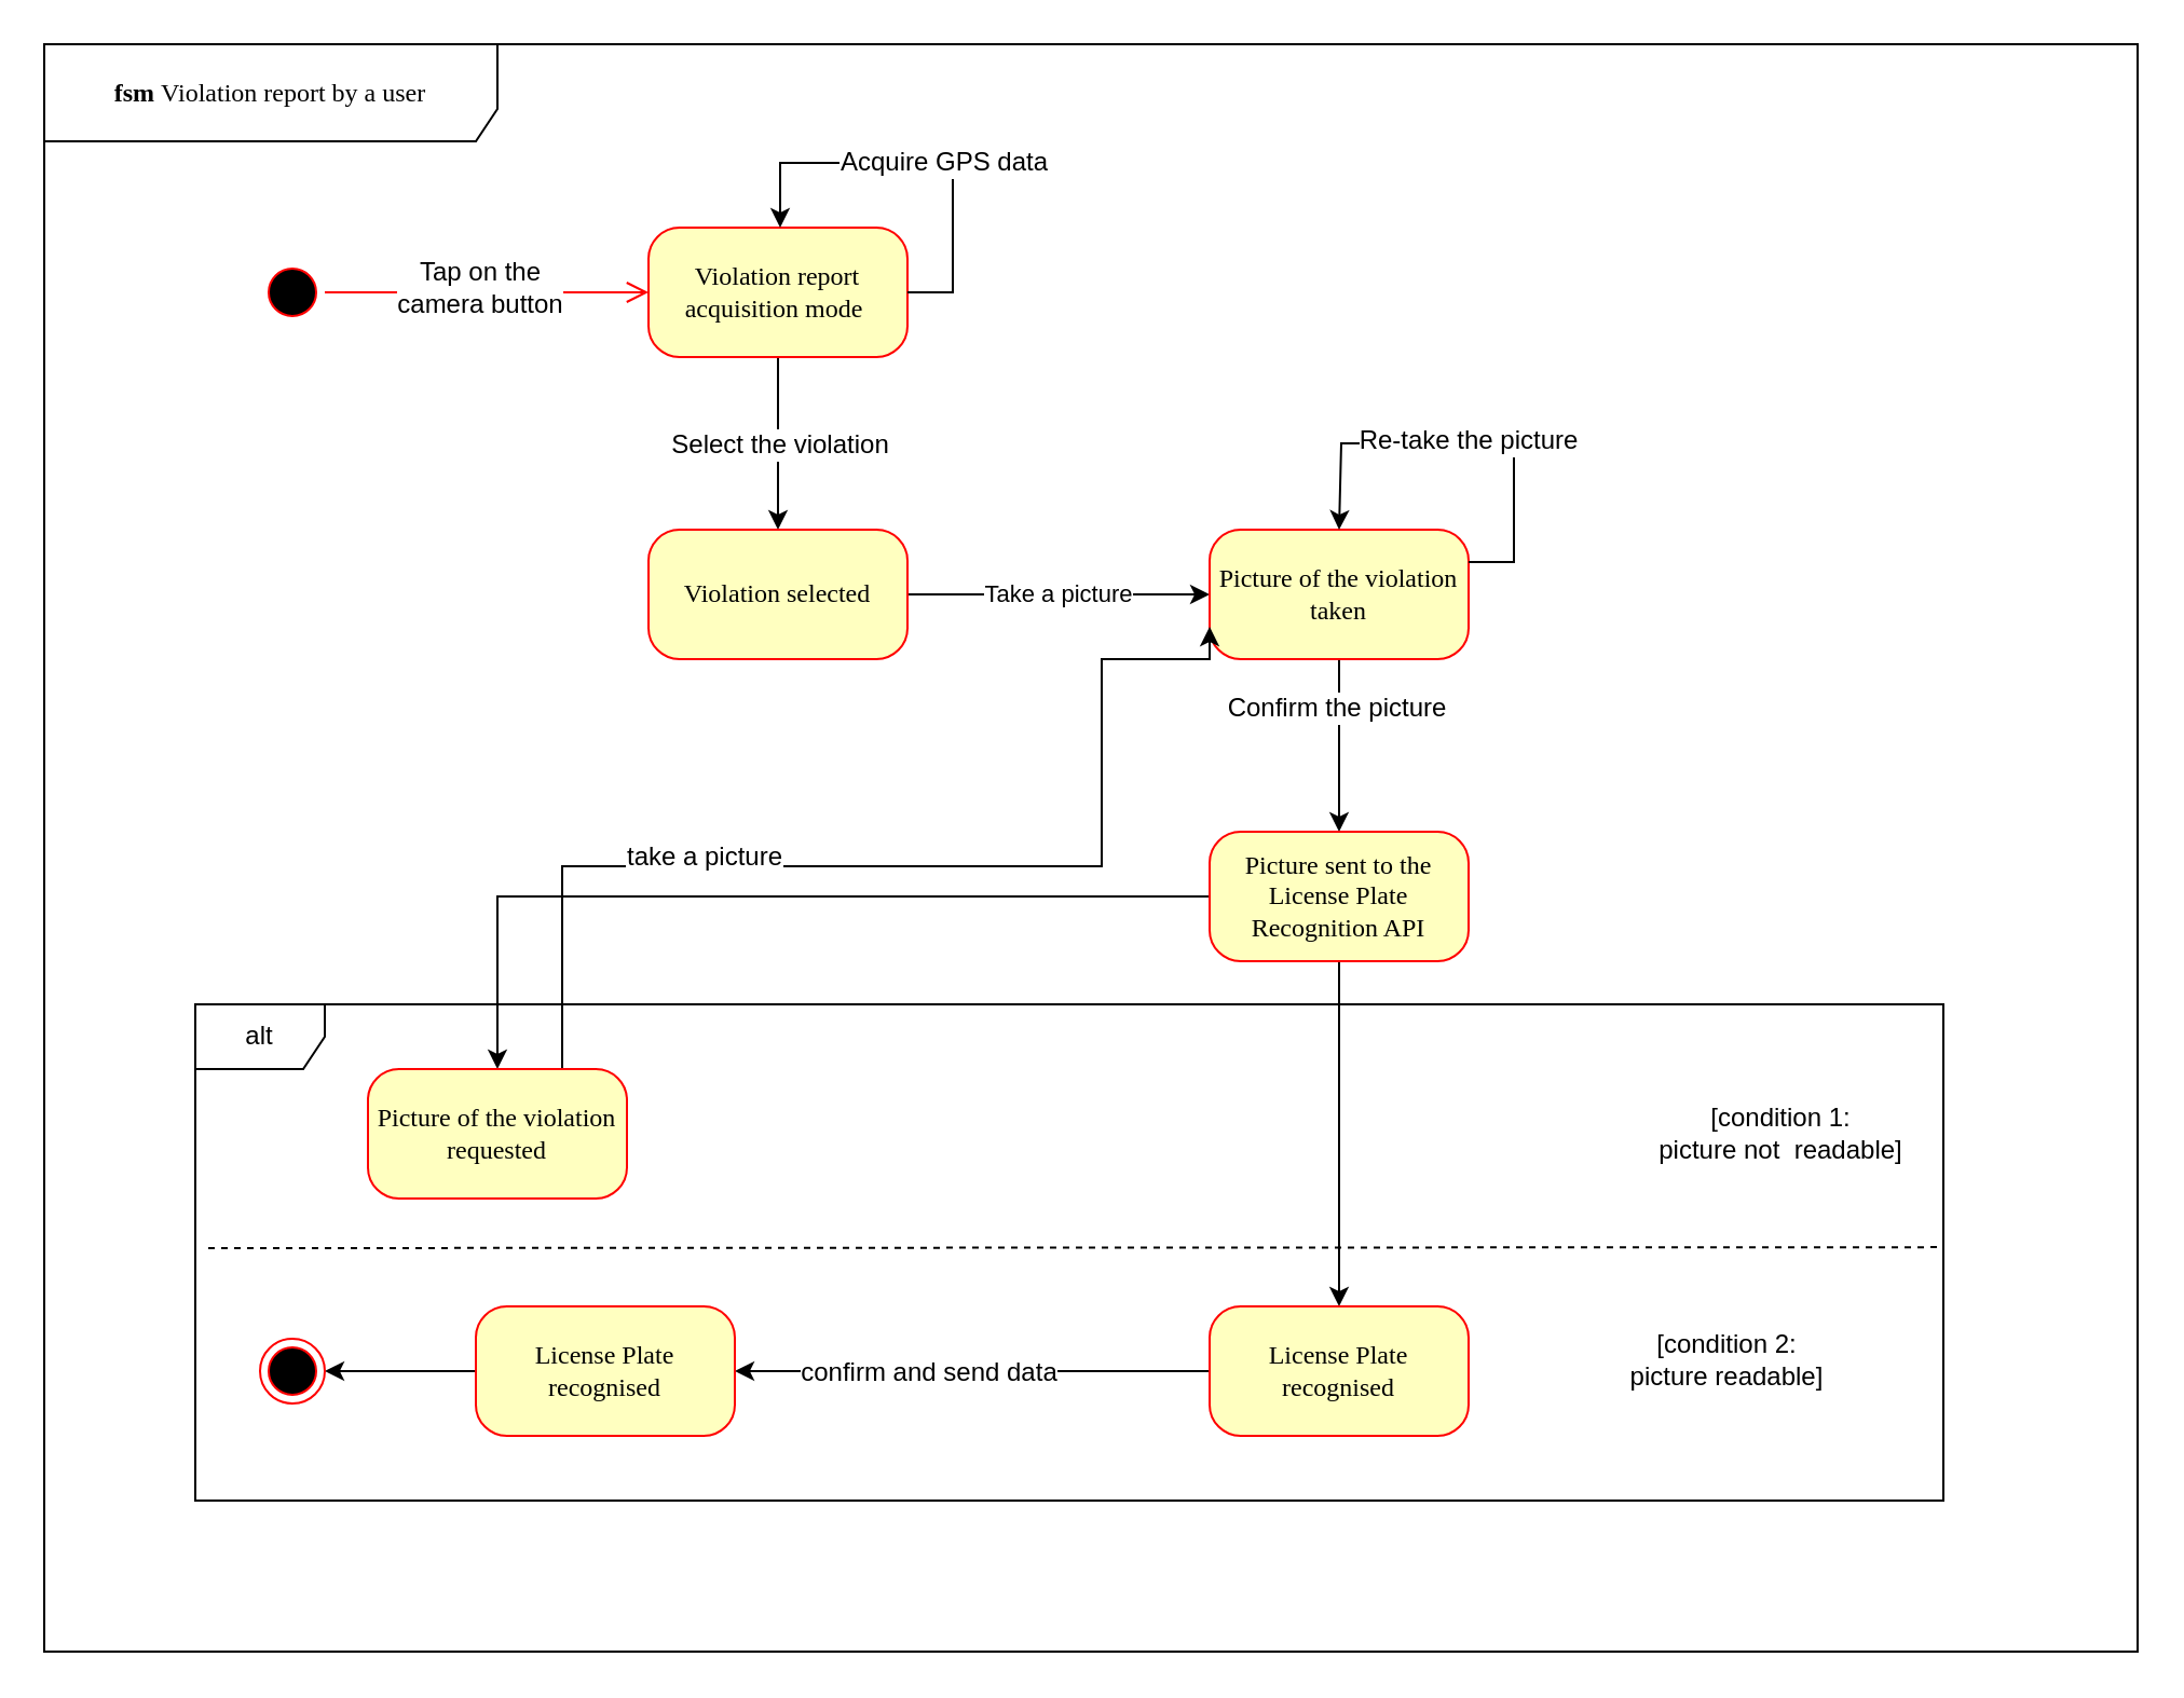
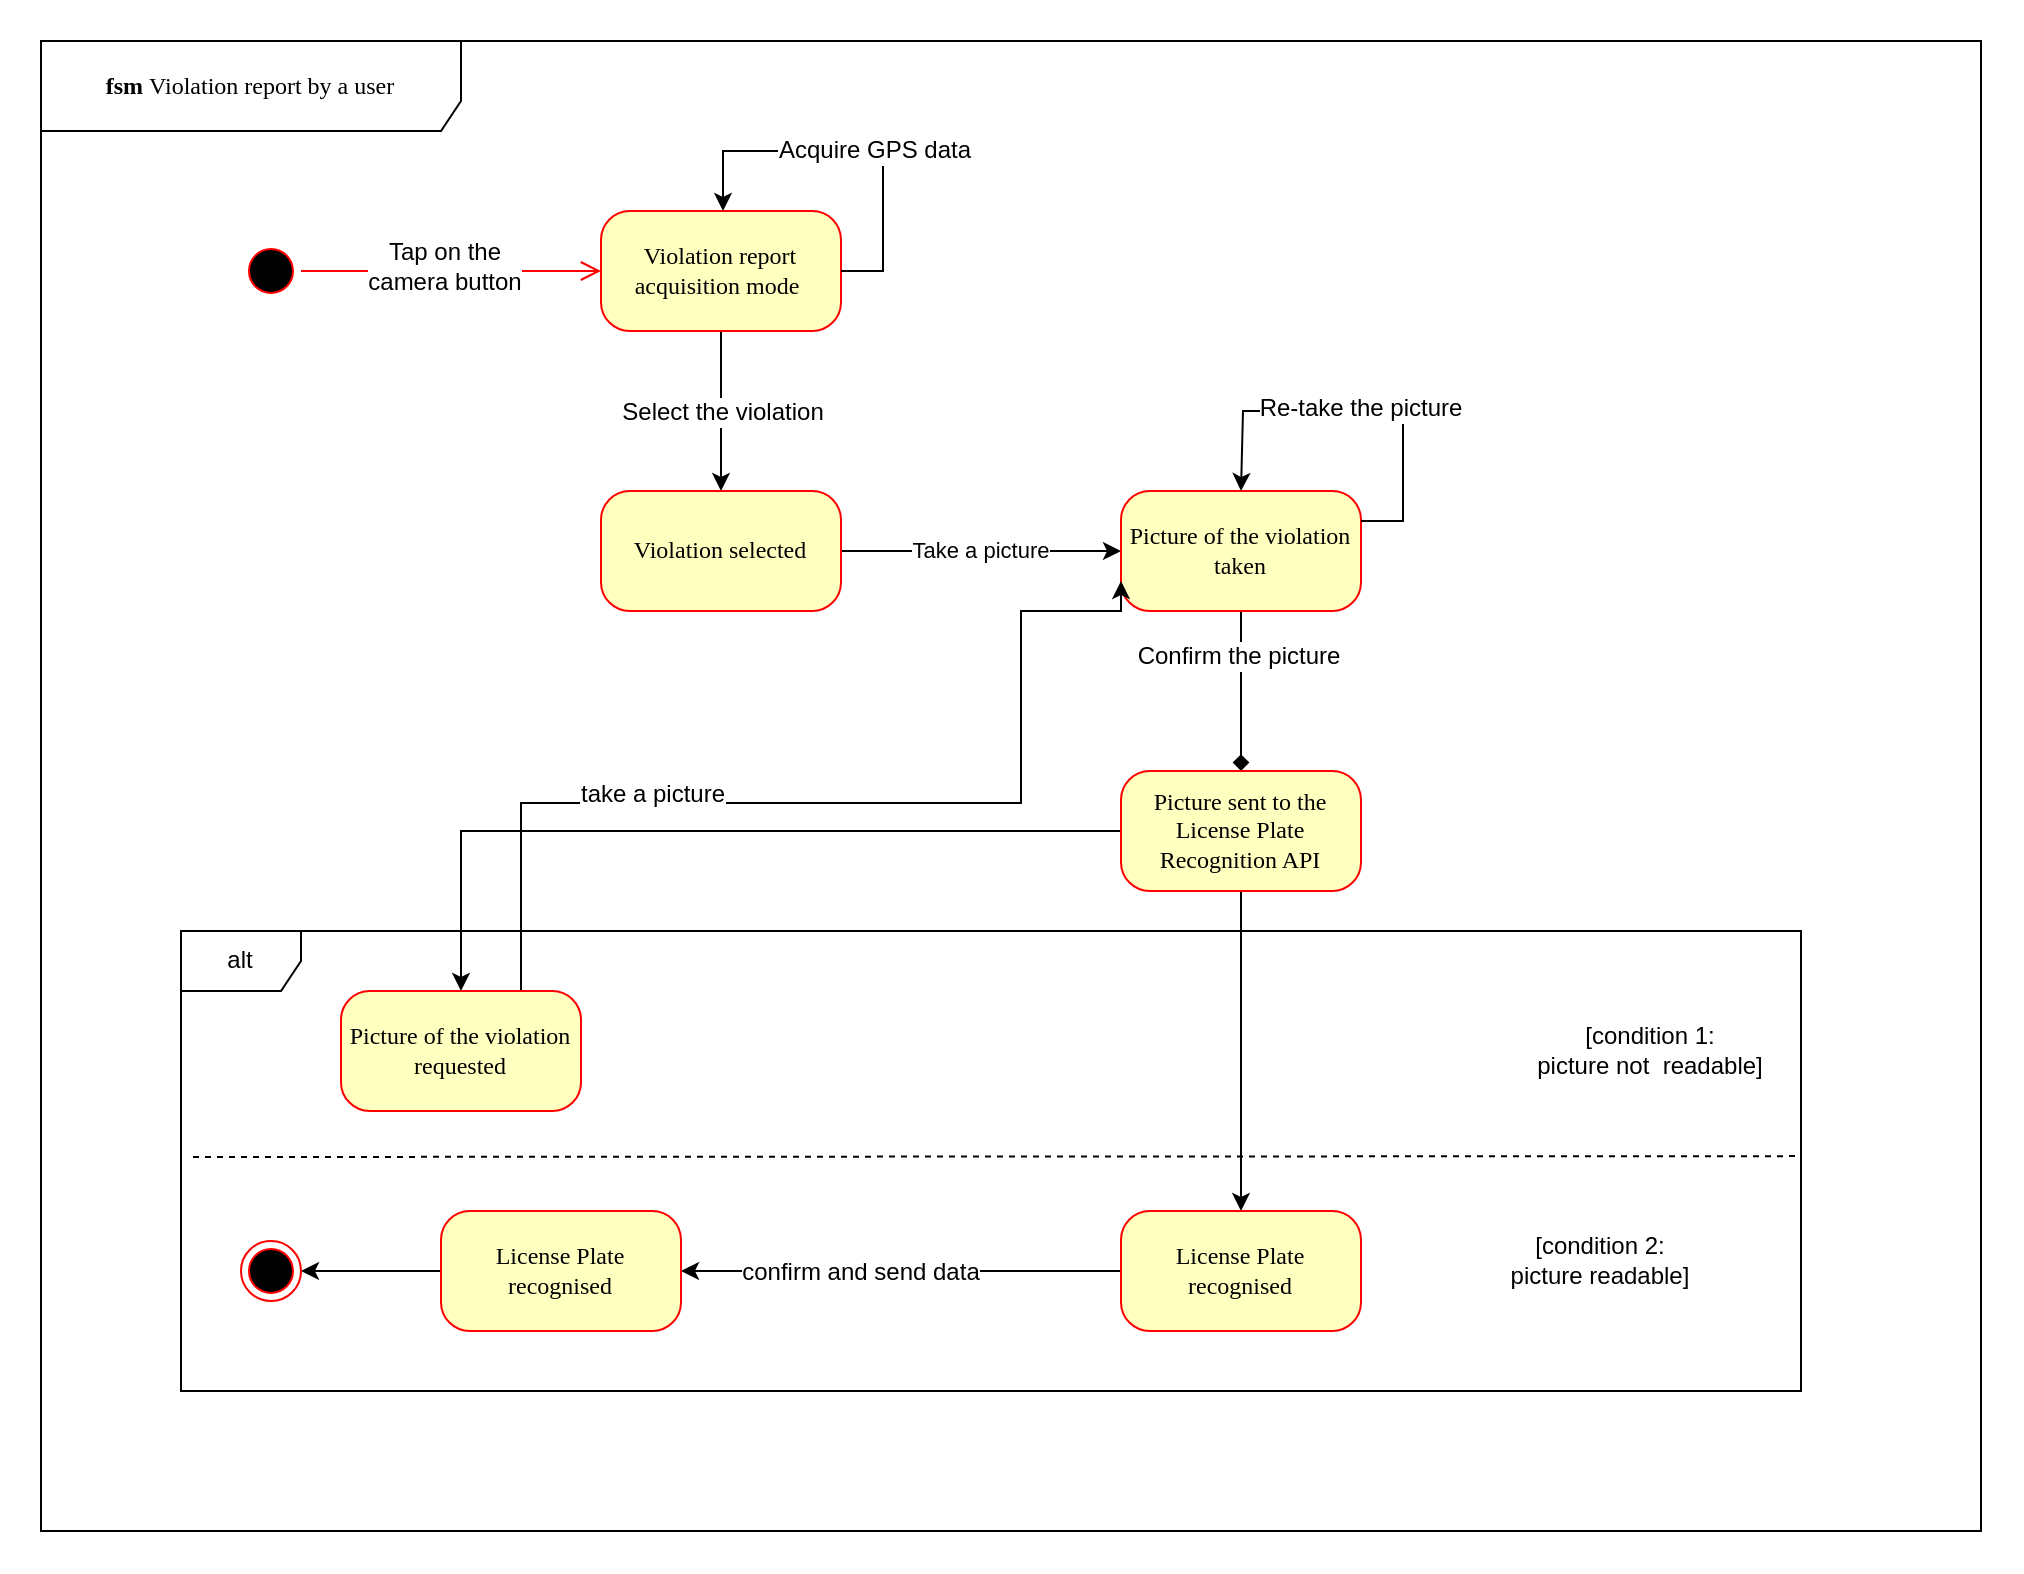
- <mxCell id="10" value="" style="edgeStyle=orthogonalEdgeStyle;rounded=0;orthogonalLoop=1;jettySize=auto;html=1;" edge="1" parent="1" source="12" target="15"><mxGeometry relative="1" as="geometry" /></mxCell>
+ <mxCell id="10" value="" style="edgeStyle=orthogonalEdgeStyle;rounded=0;orthogonalLoop=1;jettySize=auto;html=1;endArrow=diamond;" edge="1" parent="1" source="12" target="15"><mxGeometry relative="1" as="geometry" /></mxCell>
